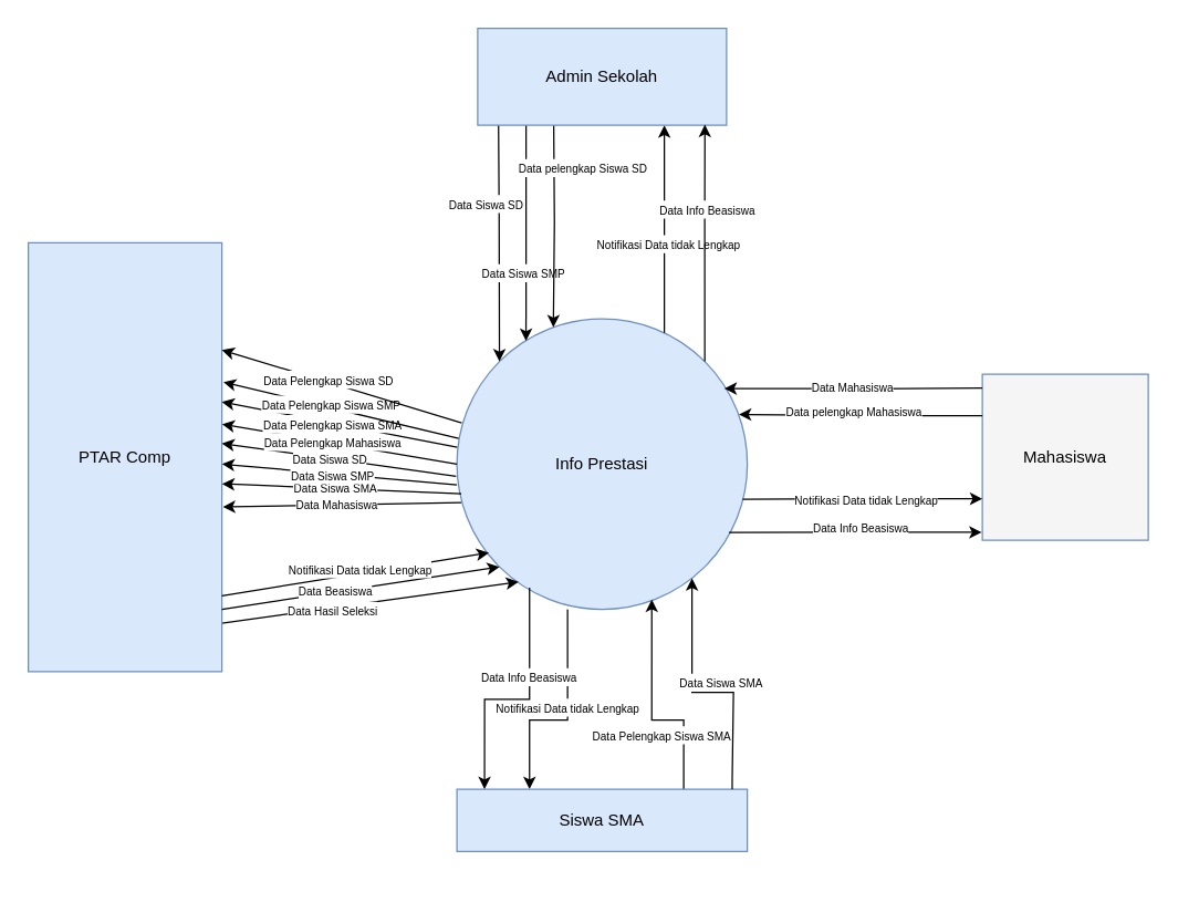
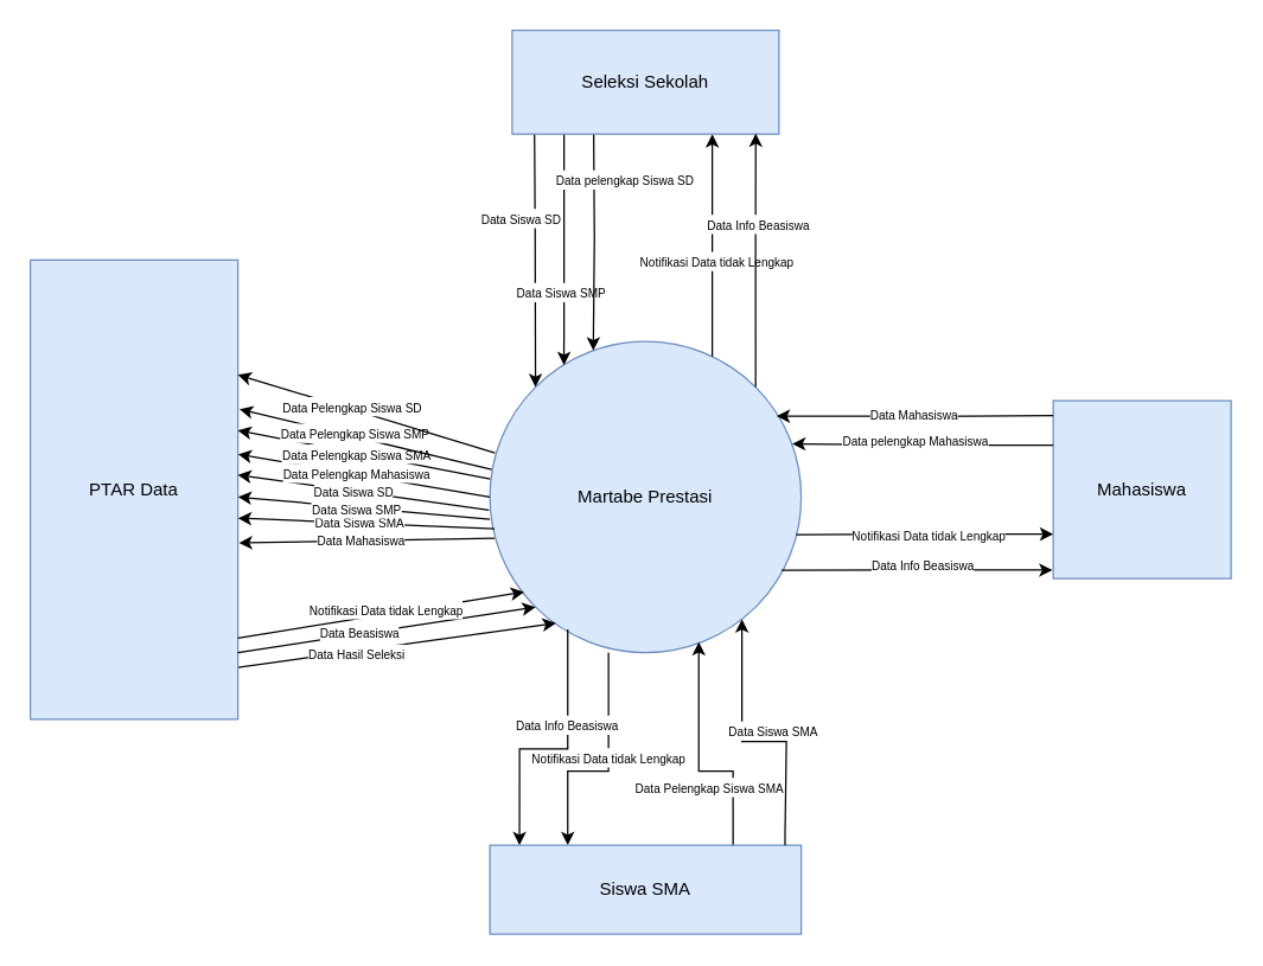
- <mxCell id="16" value="Admin Sekolah" style="rounded=0;whiteSpace=wrap;html=1;fillColor=#dae8fc;strokeColor=#6c8ebf;" parent="1" vertex="1"><mxGeometry x="345" y="20" width="180" height="70" as="geometry" /></mxCell>
+ <mxCell id="16" value="Seleksi Sekolah" style="rounded=0;whiteSpace=wrap;html=1;fillColor=#dae8fc;strokeColor=#6c8ebf;" parent="1" vertex="1"><mxGeometry x="345" y="20" width="180" height="70" as="geometry" /></mxCell>
- <mxCell id="7" value="PTAR Comp" style="rounded=0;whiteSpace=wrap;html=1;fillColor=#dae8fc;strokeColor=#6c8ebf;" parent="1" vertex="1"><mxGeometry x="20" y="175" width="140" height="310" as="geometry" /></mxCell>
+ <mxCell id="7" value="PTAR Data" style="rounded=0;whiteSpace=wrap;html=1;fillColor=#dae8fc;strokeColor=#6c8ebf;" parent="1" vertex="1"><mxGeometry x="20" y="175" width="140" height="310" as="geometry" /></mxCell>
- <mxCell id="22" value="Mahasiswa" style="rounded=0;whiteSpace=wrap;html=1;fillColor=#f5f5f5;strokeColor=#6c8ebf;" parent="1" vertex="1"><mxGeometry x="710" y="270" width="120" height="120" as="geometry" /></mxCell>
+ <mxCell id="22" value="Mahasiswa" style="rounded=0;whiteSpace=wrap;html=1;fillColor=#dae8fc;strokeColor=#6c8ebf;" parent="1" vertex="1"><mxGeometry x="710" y="270" width="120" height="120" as="geometry" /></mxCell>
- <mxCell id="4" value="Info Prestasi" style="ellipse;whiteSpace=wrap;html=1;aspect=fixed;fillColor=#dae8fc;strokeColor=#6c8ebf;" parent="1" vertex="1"><mxGeometry x="330" y="230" width="210" height="210" as="geometry" /></mxCell>
+ <mxCell id="4" value="Martabe Prestasi" style="ellipse;whiteSpace=wrap;html=1;aspect=fixed;fillColor=#dae8fc;strokeColor=#6c8ebf;" parent="1" vertex="1"><mxGeometry x="330" y="230" width="210" height="210" as="geometry" /></mxCell>
- <mxCell id="21" value="Siswa SMA" style="rounded=0;whiteSpace=wrap;html=1;fillColor=#dae8fc;strokeColor=#6c8ebf;" parent="1" vertex="1"><mxGeometry x="330" y="570" width="210" height="45" as="geometry" /></mxCell>
+ <mxCell id="21" value="Siswa SMA" style="rounded=0;whiteSpace=wrap;html=1;fillColor=#dae8fc;strokeColor=#6c8ebf;" parent="1" vertex="1"><mxGeometry x="330" y="570" width="210" height="60" as="geometry" /></mxCell>
